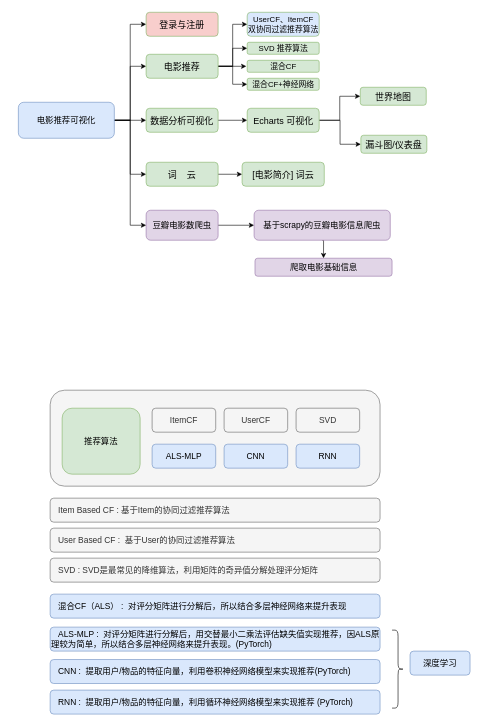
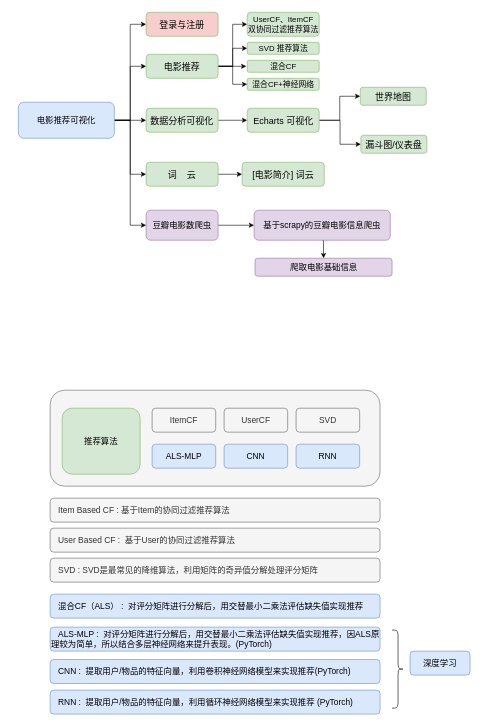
- <mxCell id="40" value="UserCF、ItemCF&lt;br&gt;双协同过滤推荐算法" style="rounded=1;whiteSpace=wrap;html=1;fontSize=13;fillColor=#dae8fc;strokeColor=#82b366;" parent="1" vertex="1"><mxGeometry x="411.5" y="20" width="120" height="40" as="geometry" /></mxCell>
+ <mxCell id="40" value="UserCF、ItemCF&lt;br&gt;双协同过滤推荐算法" style="rounded=1;whiteSpace=wrap;html=1;fontSize=13;fillColor=#d5e8d4;strokeColor=#82b366;" parent="1" vertex="1"><mxGeometry x="411.5" y="20" width="120" height="40" as="geometry" /></mxCell>
- <mxCell id="47" value="&amp;nbsp; &amp;nbsp;混合CF（ALS） :&amp;nbsp; 对评分矩阵进行分解后，所以结合多层神经网络来提升表现" style="rounded=1;whiteSpace=wrap;html=1;fontSize=14;fillColor=#dae8fc;strokeColor=#6c8ebf;align=left;" vertex="1" parent="1"><mxGeometry x="83" y="990" width="550" height="40" as="geometry" /></mxCell>
+ <mxCell id="47" value="&amp;nbsp; &amp;nbsp;混合CF（ALS） :&amp;nbsp; 对评分矩阵进行分解后，用交替最小二乘法评估缺失值实现推荐" style="rounded=1;whiteSpace=wrap;html=1;fontSize=14;fillColor=#dae8fc;strokeColor=#6c8ebf;align=left;" vertex="1" parent="1"><mxGeometry x="83" y="990" width="550" height="40" as="geometry" /></mxCell>
